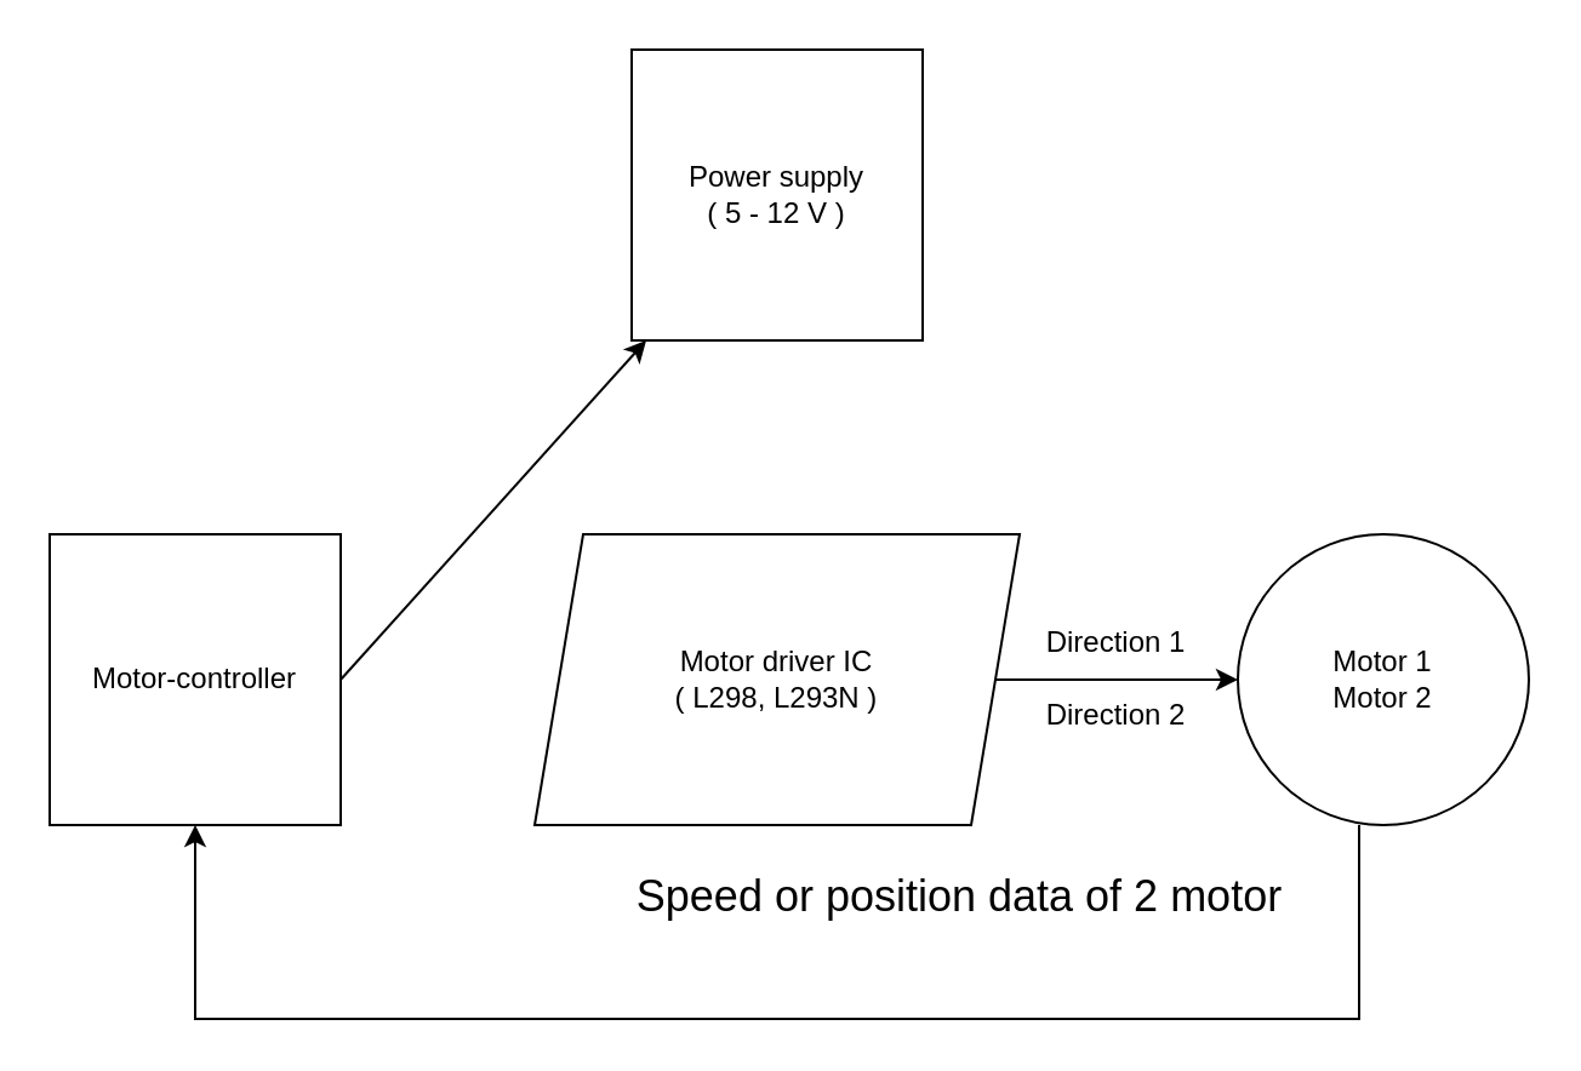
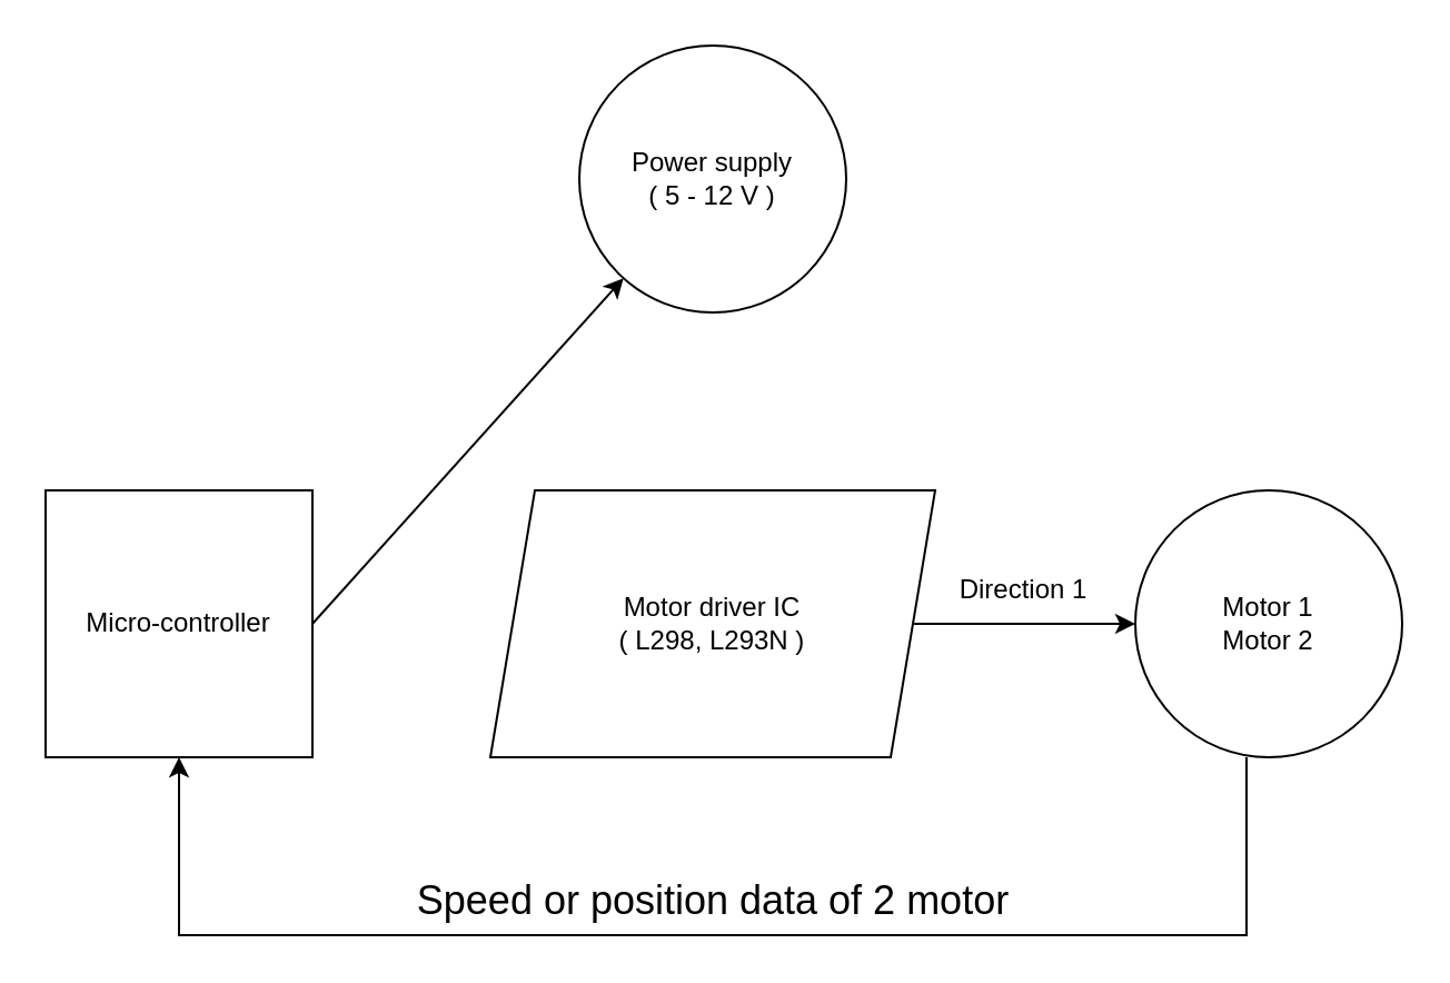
- <mxCell id="4" value="Power supply&lt;div&gt;( 5 - 12 V )&lt;/div&gt;" style="whiteSpace=wrap;html=1;aspect=fixed;" vertex="1" parent="1"><mxGeometry x="260" y="20" width="120" height="120" as="geometry" /></mxCell>
+ <mxCell id="4" value="Power supply&lt;div&gt;( 5 - 12 V )&lt;/div&gt;" style="ellipse;whiteSpace=wrap;html=1;aspect=fixed;" vertex="1" parent="1"><mxGeometry x="260" y="20" width="120" height="120" as="geometry" /></mxCell>
- <mxCell id="2" value="Motor-controller" style="whiteSpace=wrap;html=1;aspect=fixed;" vertex="1" parent="1"><mxGeometry x="20" y="220" width="120" height="120" as="geometry" /></mxCell>
+ <mxCell id="2" value="Micro-controller" style="whiteSpace=wrap;html=1;aspect=fixed;" vertex="1" parent="1"><mxGeometry x="20" y="220" width="120" height="120" as="geometry" /></mxCell>
- <mxCell id="11" value="Direction 2" style="text;html=1;align=center;verticalAlign=middle;whiteSpace=wrap;rounded=0;" vertex="1" parent="1"><mxGeometry x="430" y="280" width="60" height="30" as="geometry" /></mxCell>
- <mxCell id="10" value="&lt;font style=&quot;font-size: 18px;&quot;&gt;Speed or position data of 2 motor&lt;/font&gt;" style="text;html=1;align=center;verticalAlign=middle;whiteSpace=wrap;rounded=0;" vertex="1" parent="1"><mxGeometry x="257.5" y="355" width="275" height="30" as="geometry" /></mxCell>
+ <mxCell id="10" value="&lt;font style=&quot;font-size: 18px;&quot;&gt;Speed or position data of 2 motor&lt;/font&gt;" style="text;html=1;align=center;verticalAlign=middle;whiteSpace=wrap;rounded=0;" vertex="1" parent="1"><mxGeometry x="182.5" y="390" width="275" height="30" as="geometry" /></mxCell>
